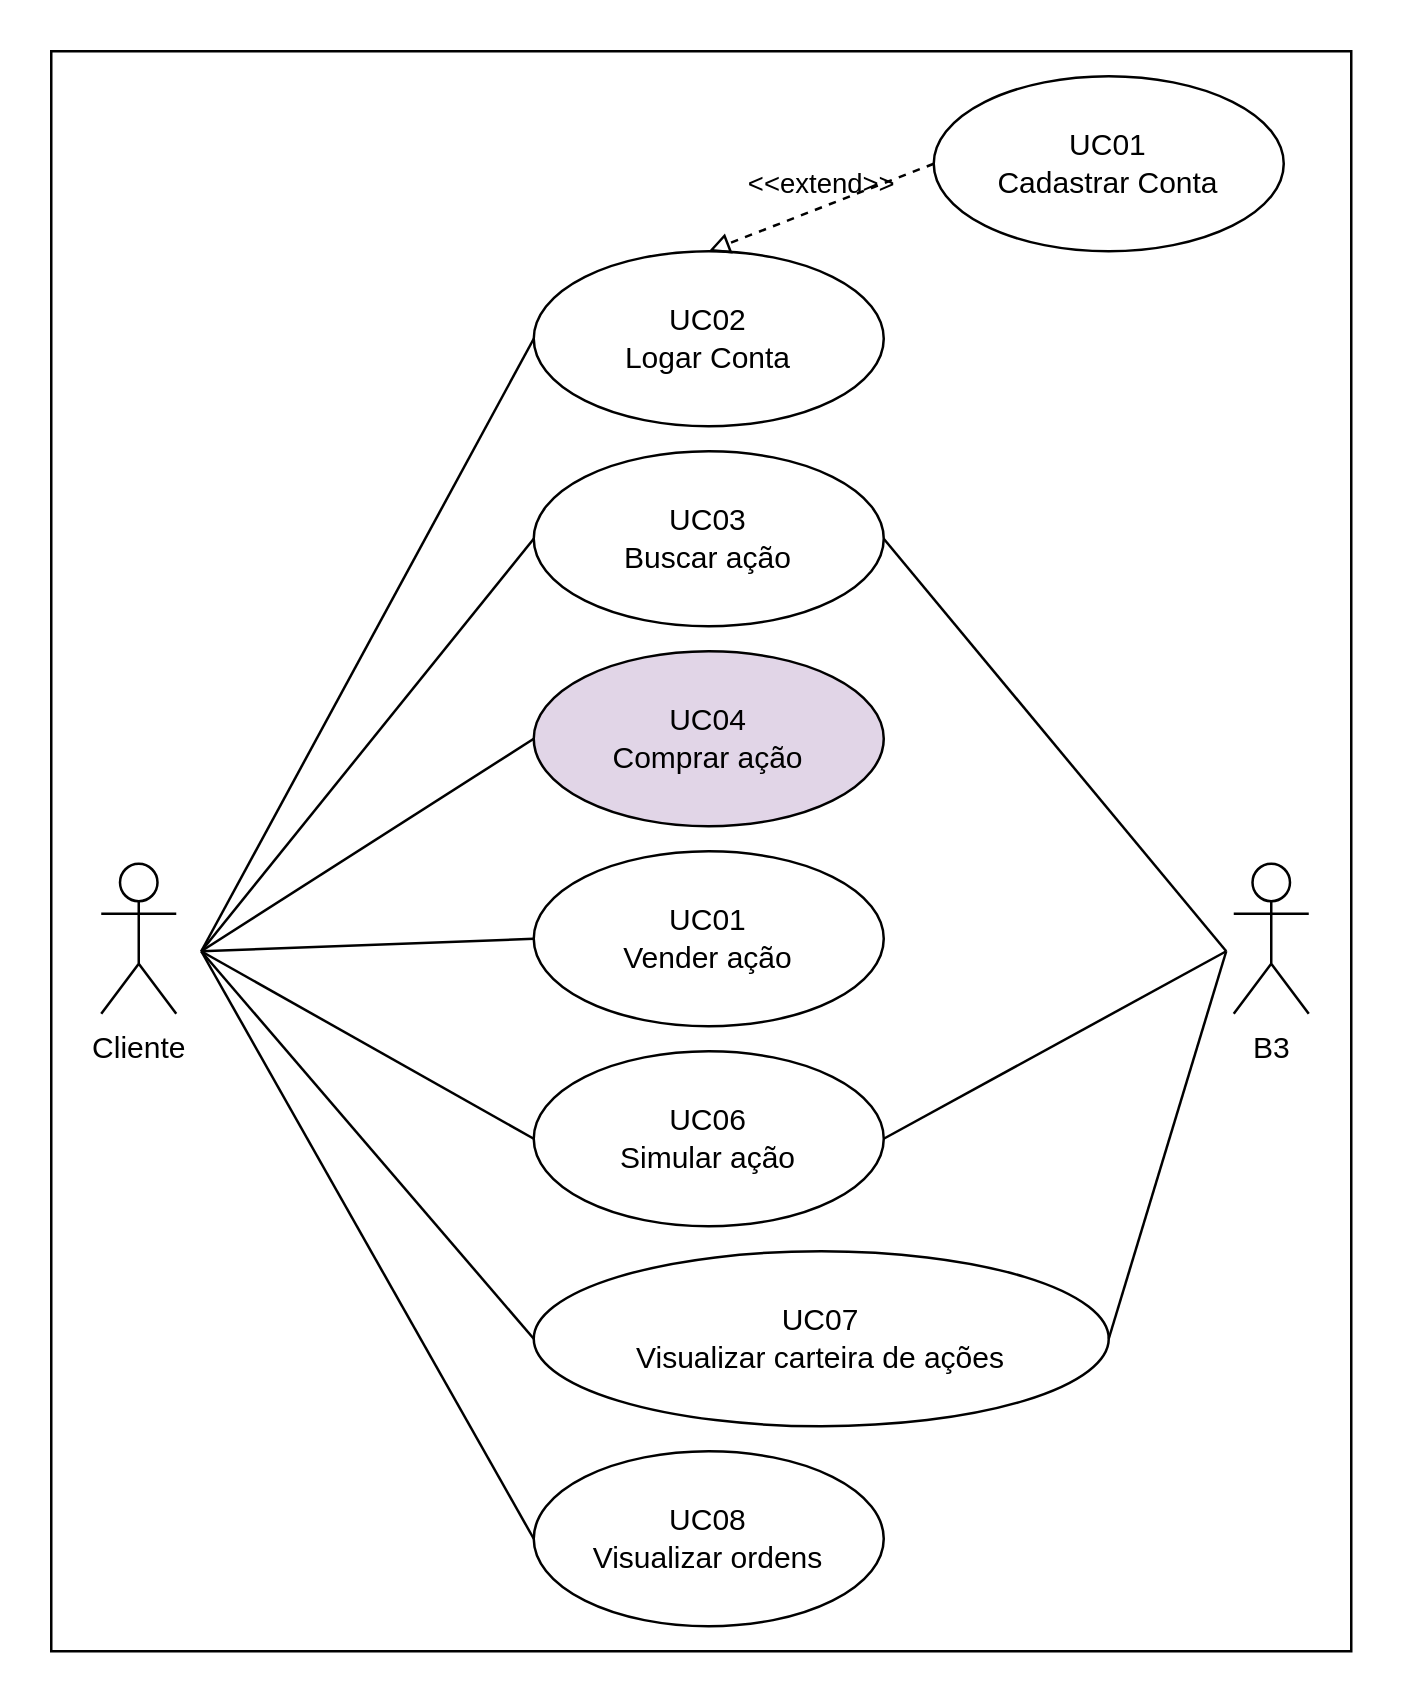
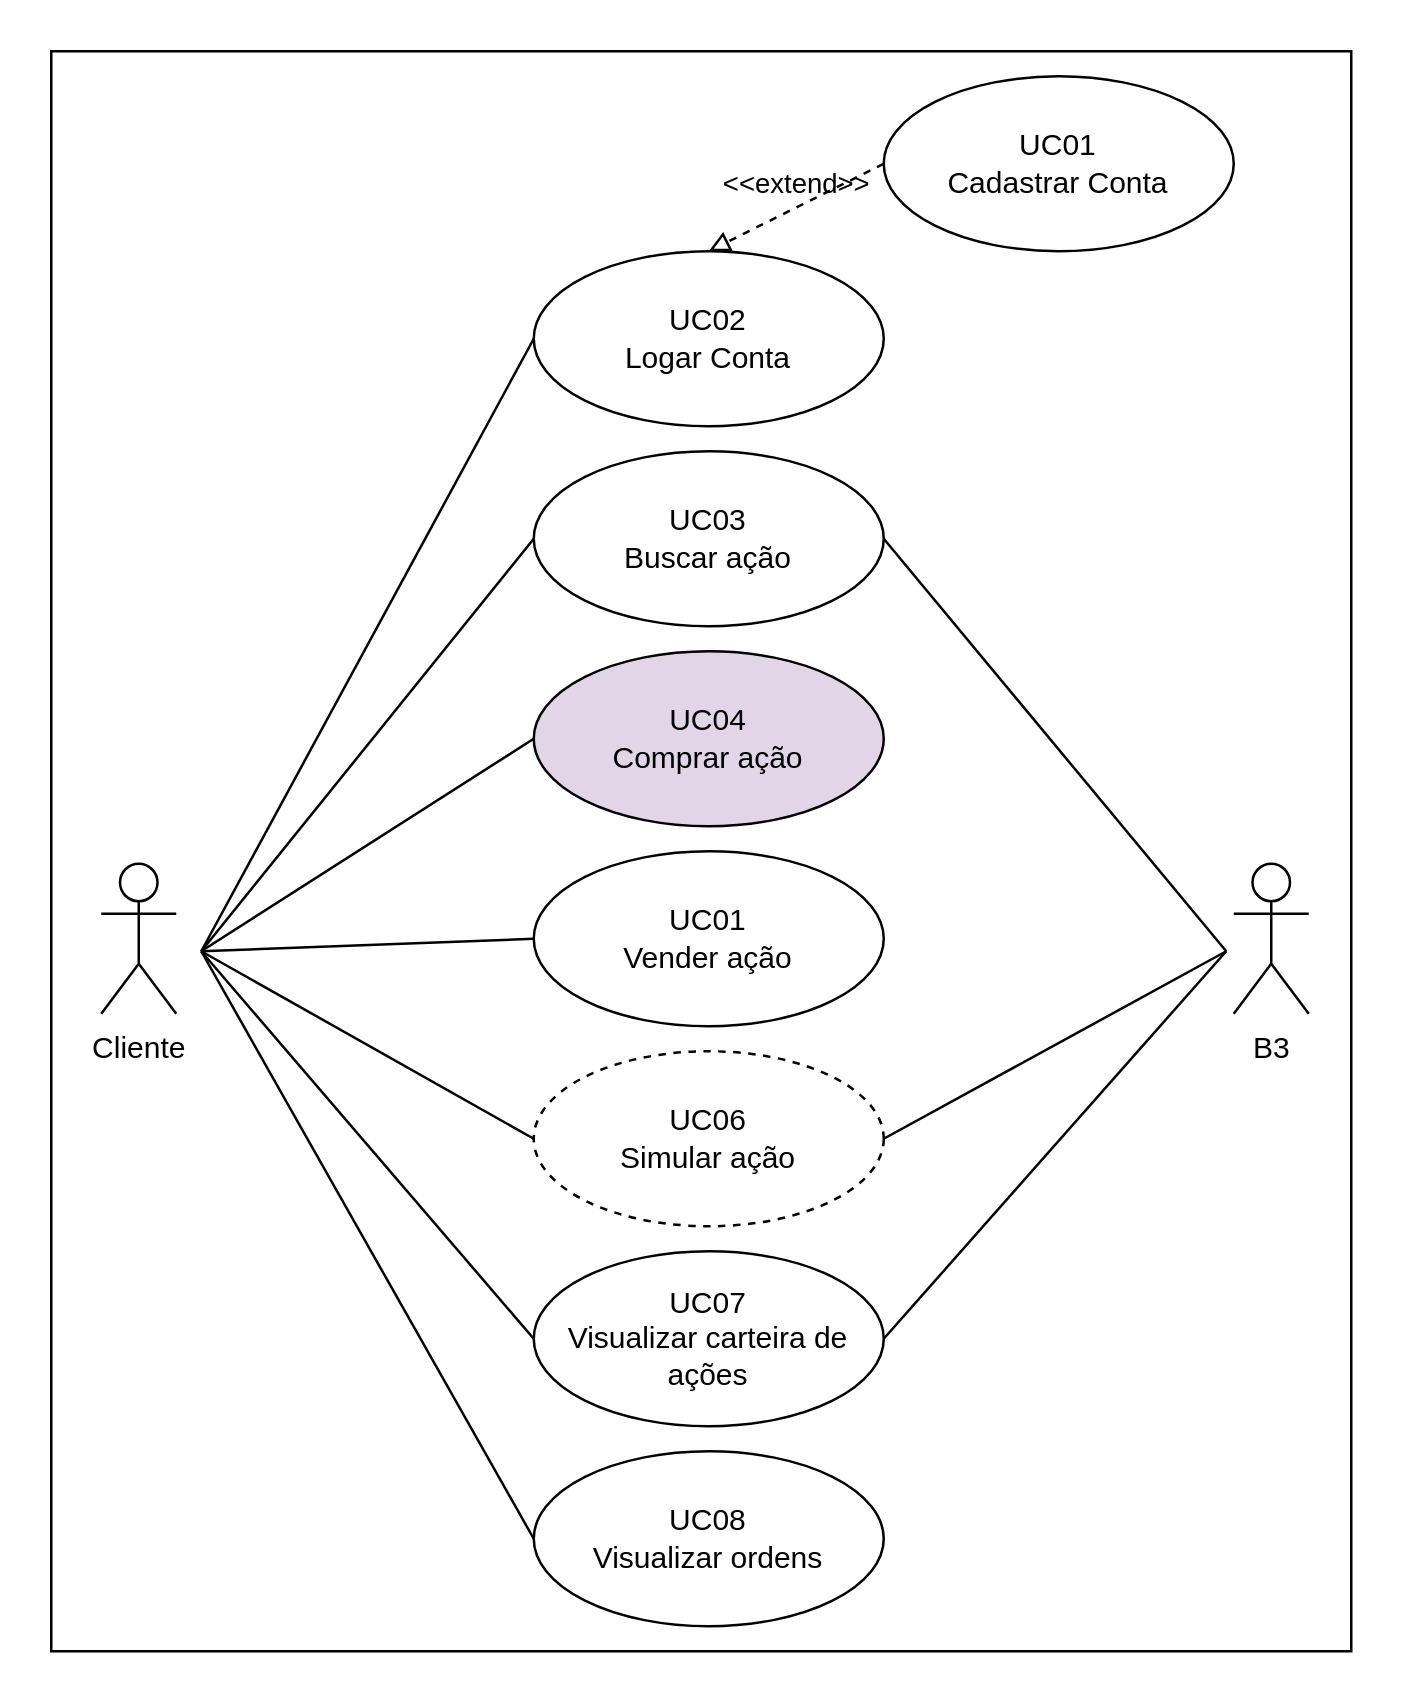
- <mxCell id="4" value="UC01&lt;br&gt;&lt;div&gt;Cadastrar Conta&lt;/div&gt;" style="ellipse;whiteSpace=wrap;html=1;" vertex="1" parent="1"><mxGeometry x="373" y="30" width="140" height="70" as="geometry" /></mxCell>
+ <mxCell id="4" value="UC01&lt;br&gt;&lt;div&gt;Cadastrar Conta&lt;/div&gt;" style="ellipse;whiteSpace=wrap;html=1;" vertex="1" parent="1"><mxGeometry x="353" y="30" width="140" height="70" as="geometry" /></mxCell>
- <mxCell id="9" value="UC06&lt;div&gt;Simular ação&lt;/div&gt;&lt;div&gt;&lt;/div&gt;&lt;div&gt;&lt;/div&gt;" style="ellipse;whiteSpace=wrap;html=1;" vertex="1" parent="1"><mxGeometry x="213" y="420" width="140" height="70" as="geometry" /></mxCell>
+ <mxCell id="9" value="UC06&lt;div&gt;Simular ação&lt;/div&gt;&lt;div&gt;&lt;/div&gt;&lt;div&gt;&lt;/div&gt;" style="ellipse;whiteSpace=wrap;html=1;dashed=1;" vertex="1" parent="1"><mxGeometry x="213" y="420" width="140" height="70" as="geometry" /></mxCell>
- <mxCell id="10" value="UC07&lt;div&gt;Visualizar carteira de ações&lt;/div&gt;&lt;div&gt;&lt;/div&gt;&lt;div&gt;&lt;/div&gt;" style="ellipse;whiteSpace=wrap;html=1;" vertex="1" parent="1"><mxGeometry x="213" y="500" width="230" height="70" as="geometry" /></mxCell>
+ <mxCell id="10" value="UC07&lt;div&gt;Visualizar carteira de ações&lt;/div&gt;&lt;div&gt;&lt;/div&gt;&lt;div&gt;&lt;/div&gt;" style="ellipse;whiteSpace=wrap;html=1;" vertex="1" parent="1"><mxGeometry x="213" y="500" width="140" height="70" as="geometry" /></mxCell>
